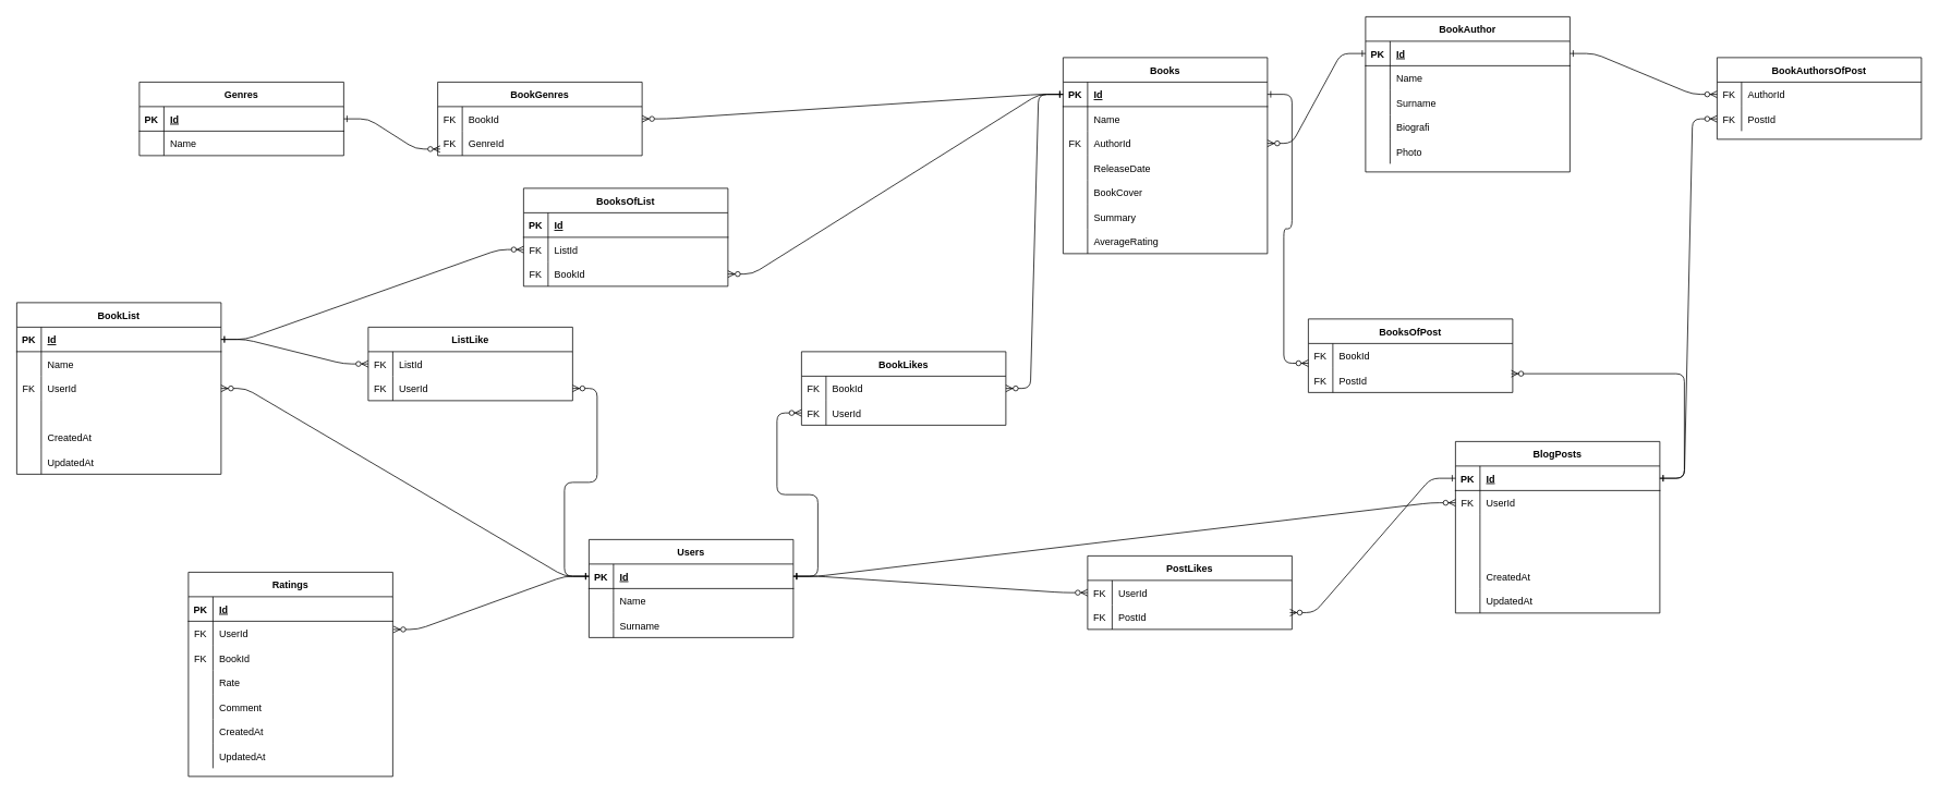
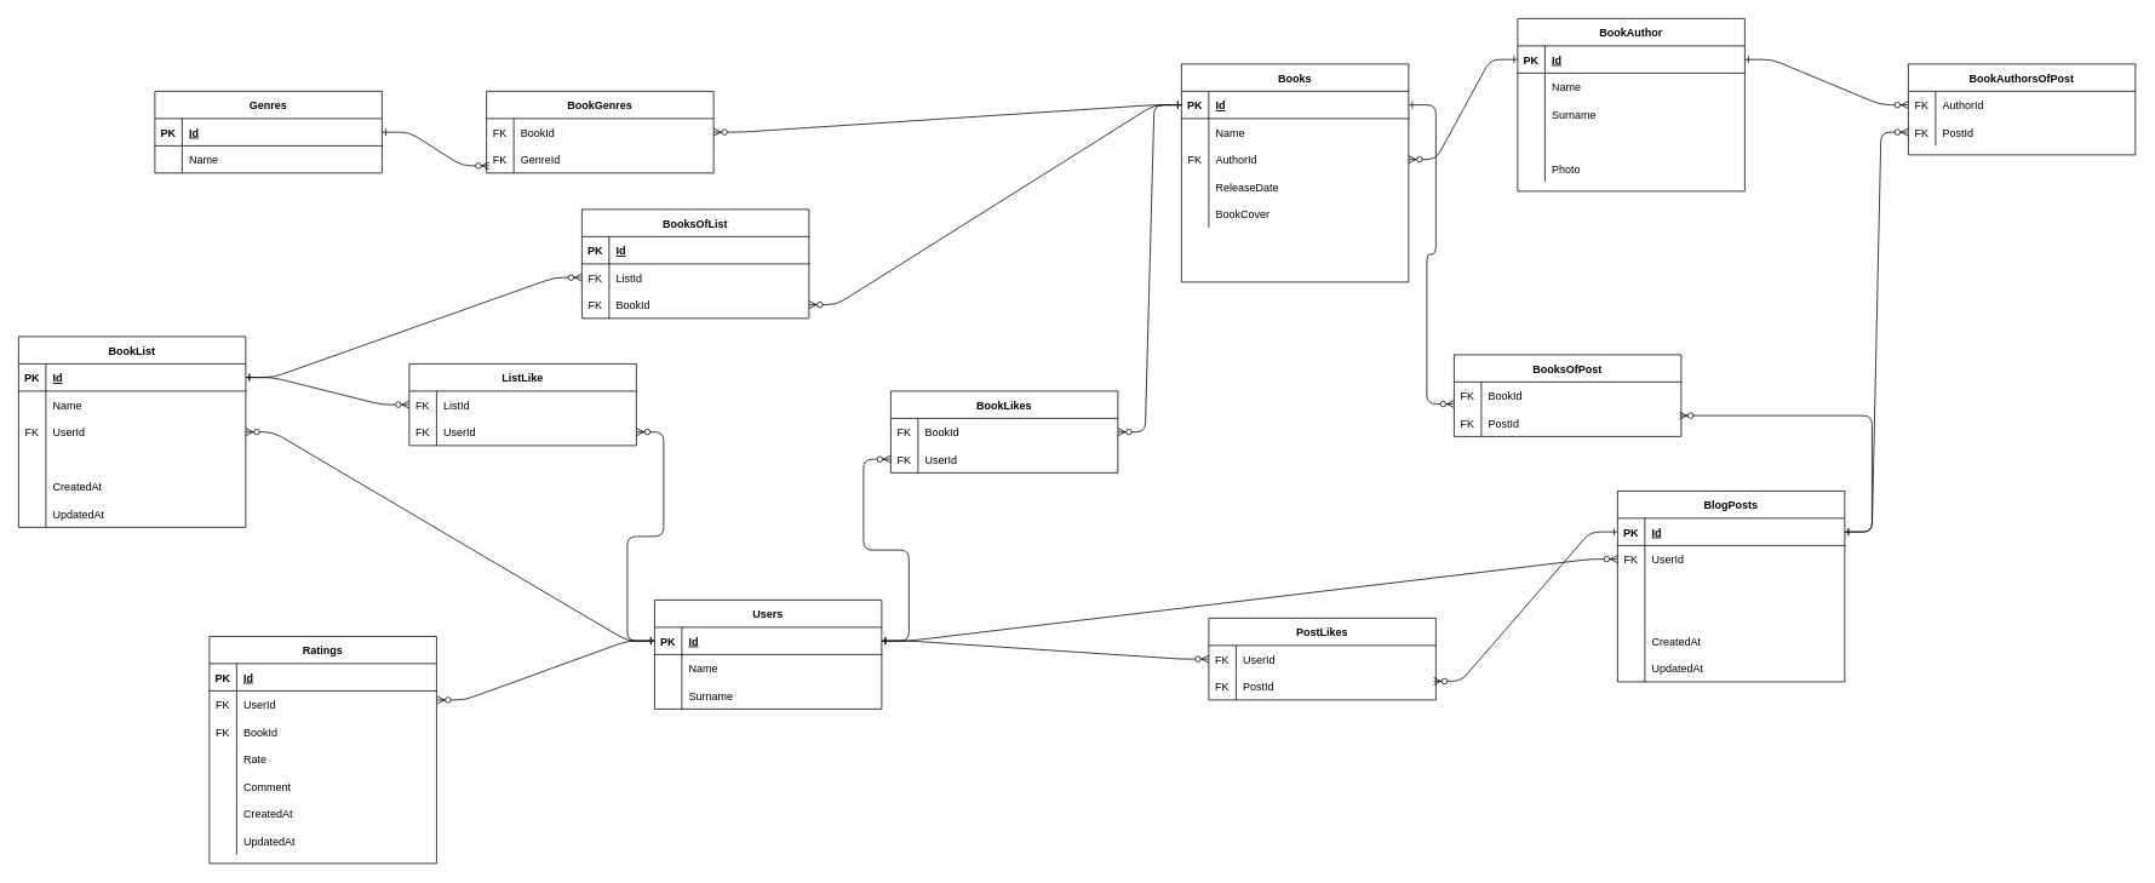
- <mxCell id="14" value="Biografi" style="shape=partialRectangle;overflow=hidden;connectable=0;fillColor=none;top=0;left=0;bottom=0;right=0;align=left;spacingLeft=6;" parent="12" vertex="1"><mxGeometry x="30" width="220" height="30" as="geometry"><mxRectangle width="220" height="30" as="alternateBounds" /></mxGeometry></mxCell>
- <mxCell id="36" value="Summary" style="shape=partialRectangle;overflow=hidden;connectable=0;fillColor=none;top=0;left=0;bottom=0;right=0;align=left;spacingLeft=6;" parent="34" vertex="1"><mxGeometry x="30" width="220" height="30" as="geometry"><mxRectangle width="220" height="30" as="alternateBounds" /></mxGeometry></mxCell>
- <mxCell id="39" value="AverageRating" style="shape=partialRectangle;overflow=hidden;connectable=0;fillColor=none;top=0;left=0;bottom=0;right=0;align=left;spacingLeft=6;" parent="37" vertex="1"><mxGeometry x="30" width="220" height="30" as="geometry"><mxRectangle width="220" height="30" as="alternateBounds" /></mxGeometry></mxCell>
